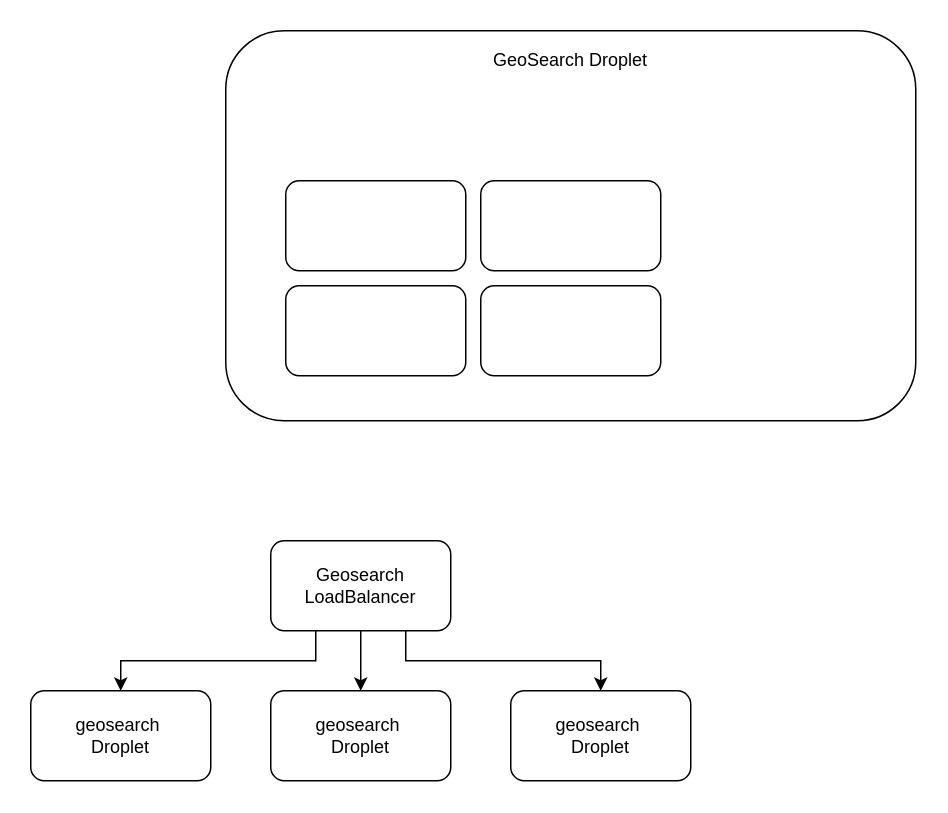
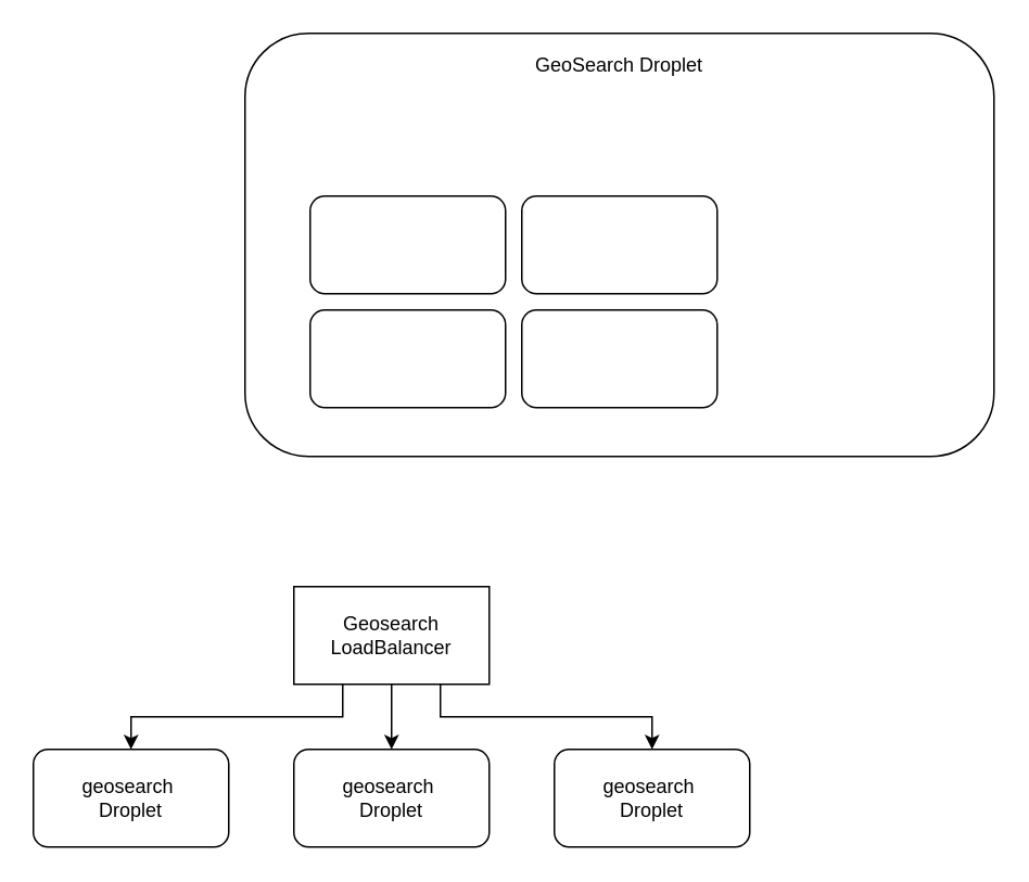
- <mxCell id="5" value="Geosearch LoadBalancer" style="rounded=1;whiteSpace=wrap;html=1;" vertex="1" parent="1"><mxGeometry x="180" y="360" width="120" height="60" as="geometry" /></mxCell>
+ <mxCell id="5" value="Geosearch LoadBalancer" style="whiteSpace=wrap;html=1;rounded=0;" vertex="1" parent="1"><mxGeometry x="180" y="360" width="120" height="60" as="geometry" /></mxCell>
